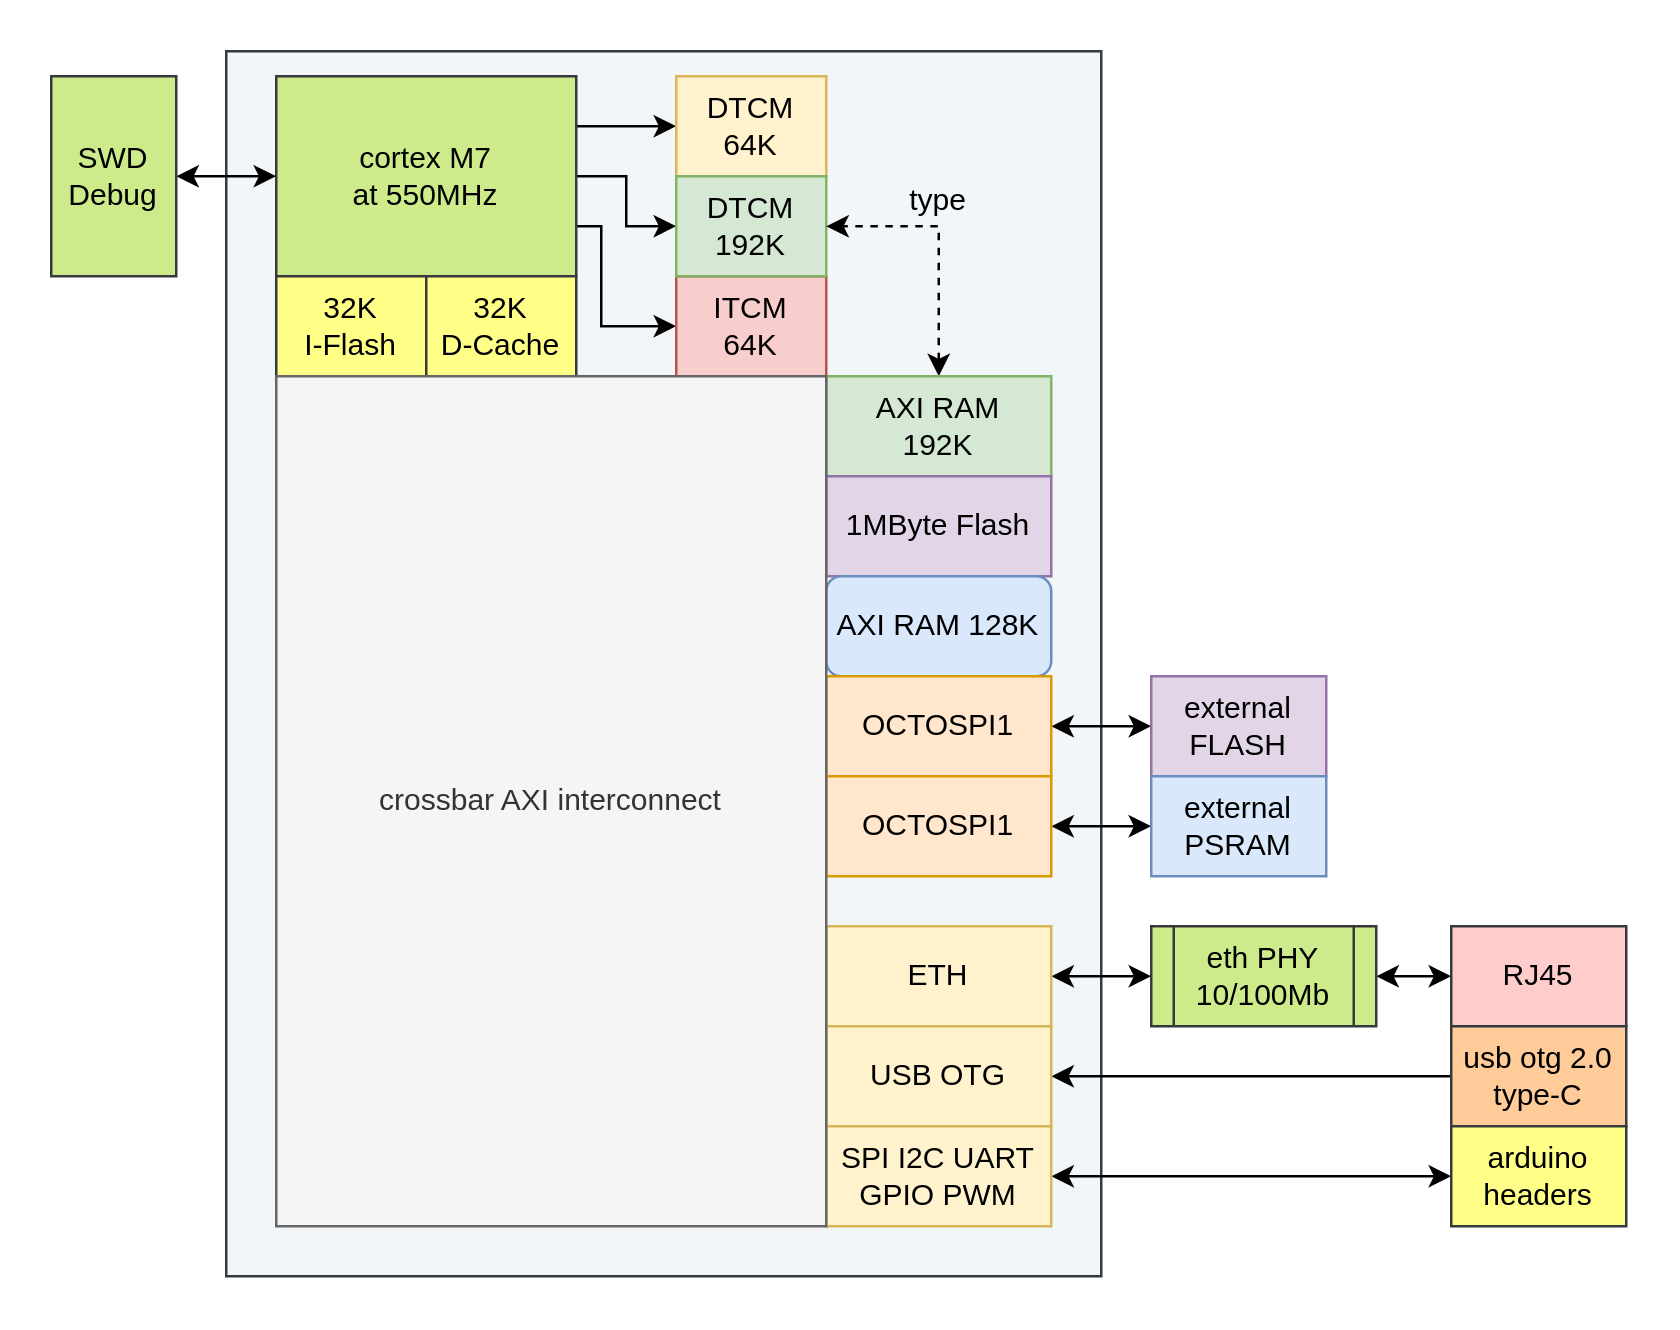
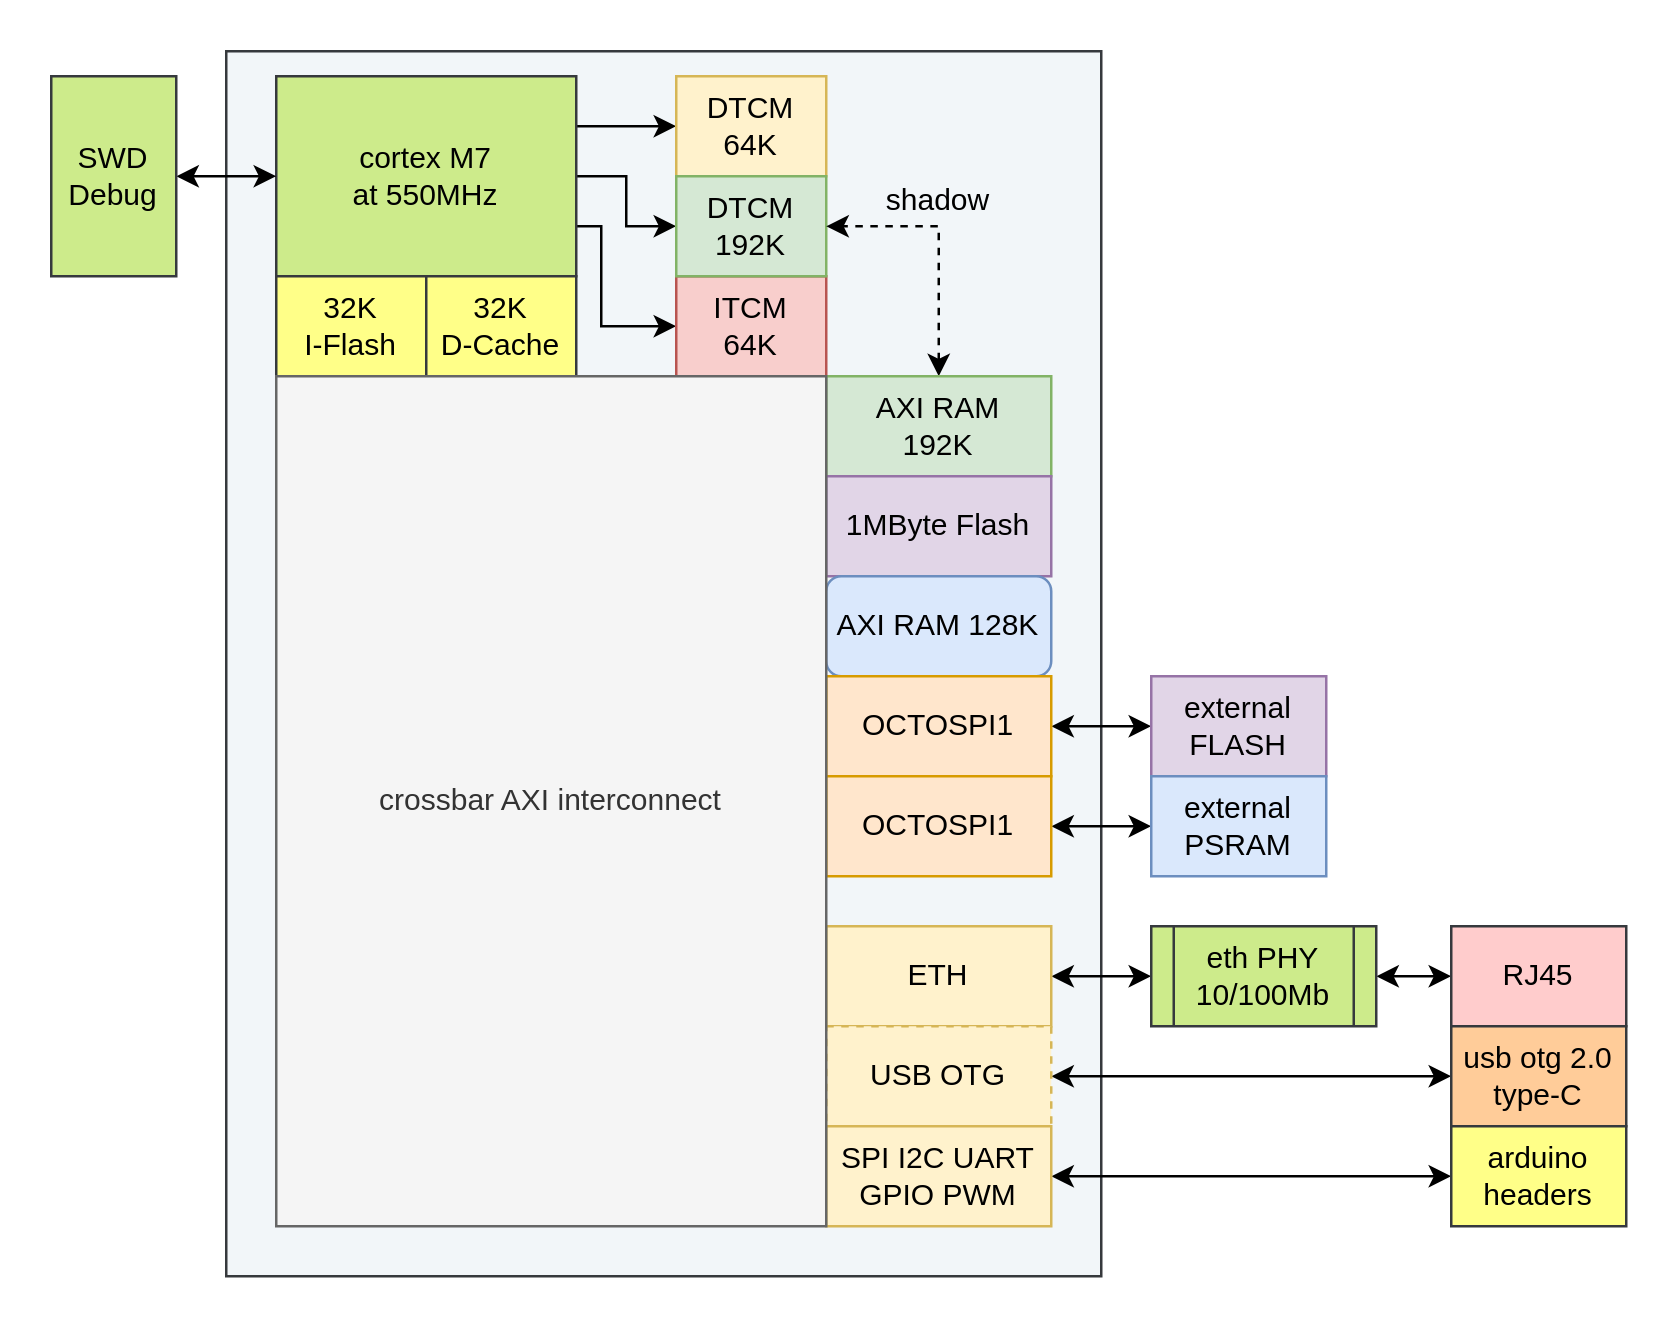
- <mxCell id="14" value="type" style="text;html=1;strokeColor=none;fillColor=none;align=center;verticalAlign=middle;whiteSpace=wrap;rounded=0;" vertex="1" parent="1"><mxGeometry x="350" y="70" width="50" height="20" as="geometry" /></mxCell>
+ <mxCell id="14" value="shadow" style="text;html=1;strokeColor=none;fillColor=none;align=center;verticalAlign=middle;whiteSpace=wrap;rounded=0;" vertex="1" parent="1"><mxGeometry x="350" y="70" width="50" height="20" as="geometry" /></mxCell>
- <mxCell id="26" value="USB OTG" style="rounded=0;whiteSpace=wrap;html=1;fillColor=#fff2cc;strokeColor=#d6b656;" vertex="1" parent="1"><mxGeometry x="330" y="410" width="90" height="40" as="geometry" /></mxCell>
+ <mxCell id="26" value="USB OTG" style="rounded=0;whiteSpace=wrap;html=1;fillColor=#fff2cc;strokeColor=#d6b656;dashed=1;" vertex="1" parent="1"><mxGeometry x="330" y="410" width="90" height="40" as="geometry" /></mxCell>
- <mxCell id="25" style="edgeStyle=orthogonalEdgeStyle;rounded=0;orthogonalLoop=1;jettySize=auto;html=1;exitX=1;exitY=0.5;exitDx=0;exitDy=0;entryX=0;entryY=0.5;entryDx=0;entryDy=0;startArrow=classic;startFill=1;endArrow=none;" edge="1" parent="1" source="26" target="34"><mxGeometry relative="1" as="geometry" /></mxCell>
+ <mxCell id="25" style="edgeStyle=orthogonalEdgeStyle;rounded=0;orthogonalLoop=1;jettySize=auto;html=1;exitX=1;exitY=0.5;exitDx=0;exitDy=0;entryX=0;entryY=0.5;entryDx=0;entryDy=0;startArrow=classic;startFill=1;" edge="1" parent="1" source="26" target="34"><mxGeometry relative="1" as="geometry" /></mxCell>
